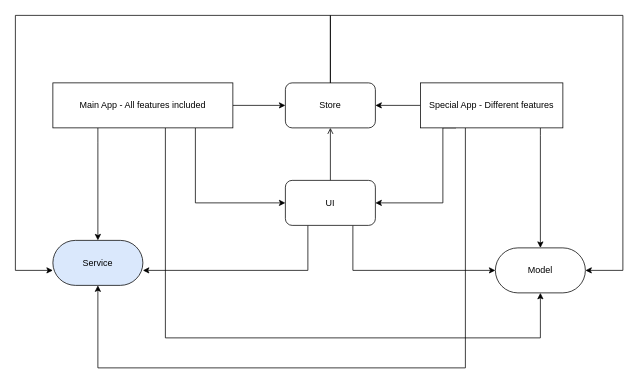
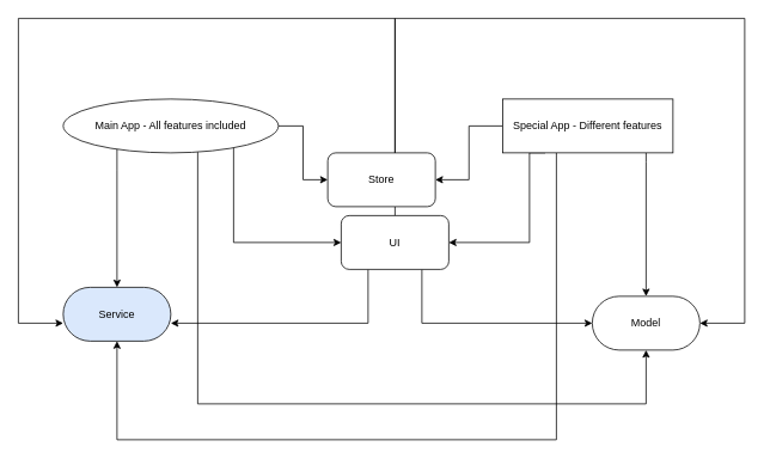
- <mxCell id="6" value="Main App - All features included" style="rounded=0;whiteSpace=wrap;html=1;" vertex="1" parent="1"><mxGeometry x="70" y="110" width="240" height="60" as="geometry" /></mxCell>
+ <mxCell id="6" value="Main App - All features included" style="ellipse;whiteSpace=wrap;html=1;" vertex="1" parent="1"><mxGeometry x="70" y="110" width="240" height="60" as="geometry" /></mxCell>
- <mxCell id="20" value="Store" style="rounded=1;whiteSpace=wrap;html=1;" vertex="1" parent="1"><mxGeometry x="380" y="110" width="120" height="60" as="geometry" /></mxCell>
+ <mxCell id="20" value="Store" style="rounded=1;whiteSpace=wrap;html=1;" vertex="1" parent="1"><mxGeometry x="365" y="170" width="120" height="60" as="geometry" /></mxCell>
